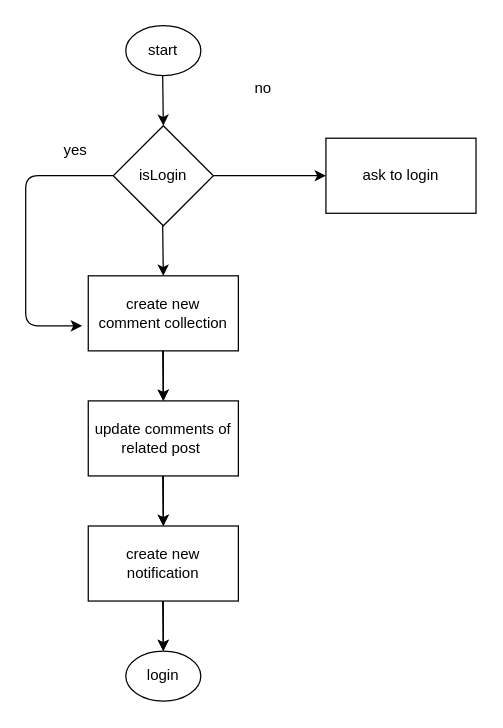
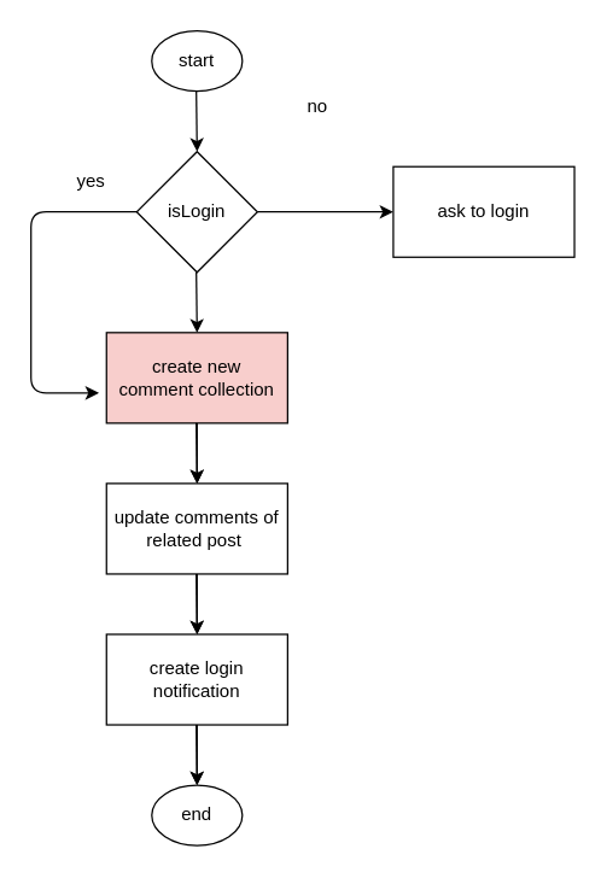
- <mxCell id="5" value="create new &lt;br&gt;comment collection" style="rounded=0;whiteSpace=wrap;html=1;" vertex="1" parent="1"><mxGeometry x="70" y="220" width="120" height="60" as="geometry" /></mxCell>
+ <mxCell id="5" value="create new &lt;br&gt;comment collection" style="rounded=0;whiteSpace=wrap;html=1;fillColor=#f8cecc;" vertex="1" parent="1"><mxGeometry x="70" y="220" width="120" height="60" as="geometry" /></mxCell>
- <mxCell id="16" value="create new notification" style="rounded=0;whiteSpace=wrap;html=1;" vertex="1" parent="1"><mxGeometry x="70" y="420" width="120" height="60" as="geometry" /></mxCell>
+ <mxCell id="16" value="create login notification" style="rounded=0;whiteSpace=wrap;html=1;" vertex="1" parent="1"><mxGeometry x="70" y="420" width="120" height="60" as="geometry" /></mxCell>
- <mxCell id="3" value="login" style="ellipse;whiteSpace=wrap;html=1;" vertex="1" parent="1"><mxGeometry x="100" y="520" width="60" height="40" as="geometry" /></mxCell>
+ <mxCell id="3" value="end" style="ellipse;whiteSpace=wrap;html=1;" vertex="1" parent="1"><mxGeometry x="100" y="520" width="60" height="40" as="geometry" /></mxCell>
